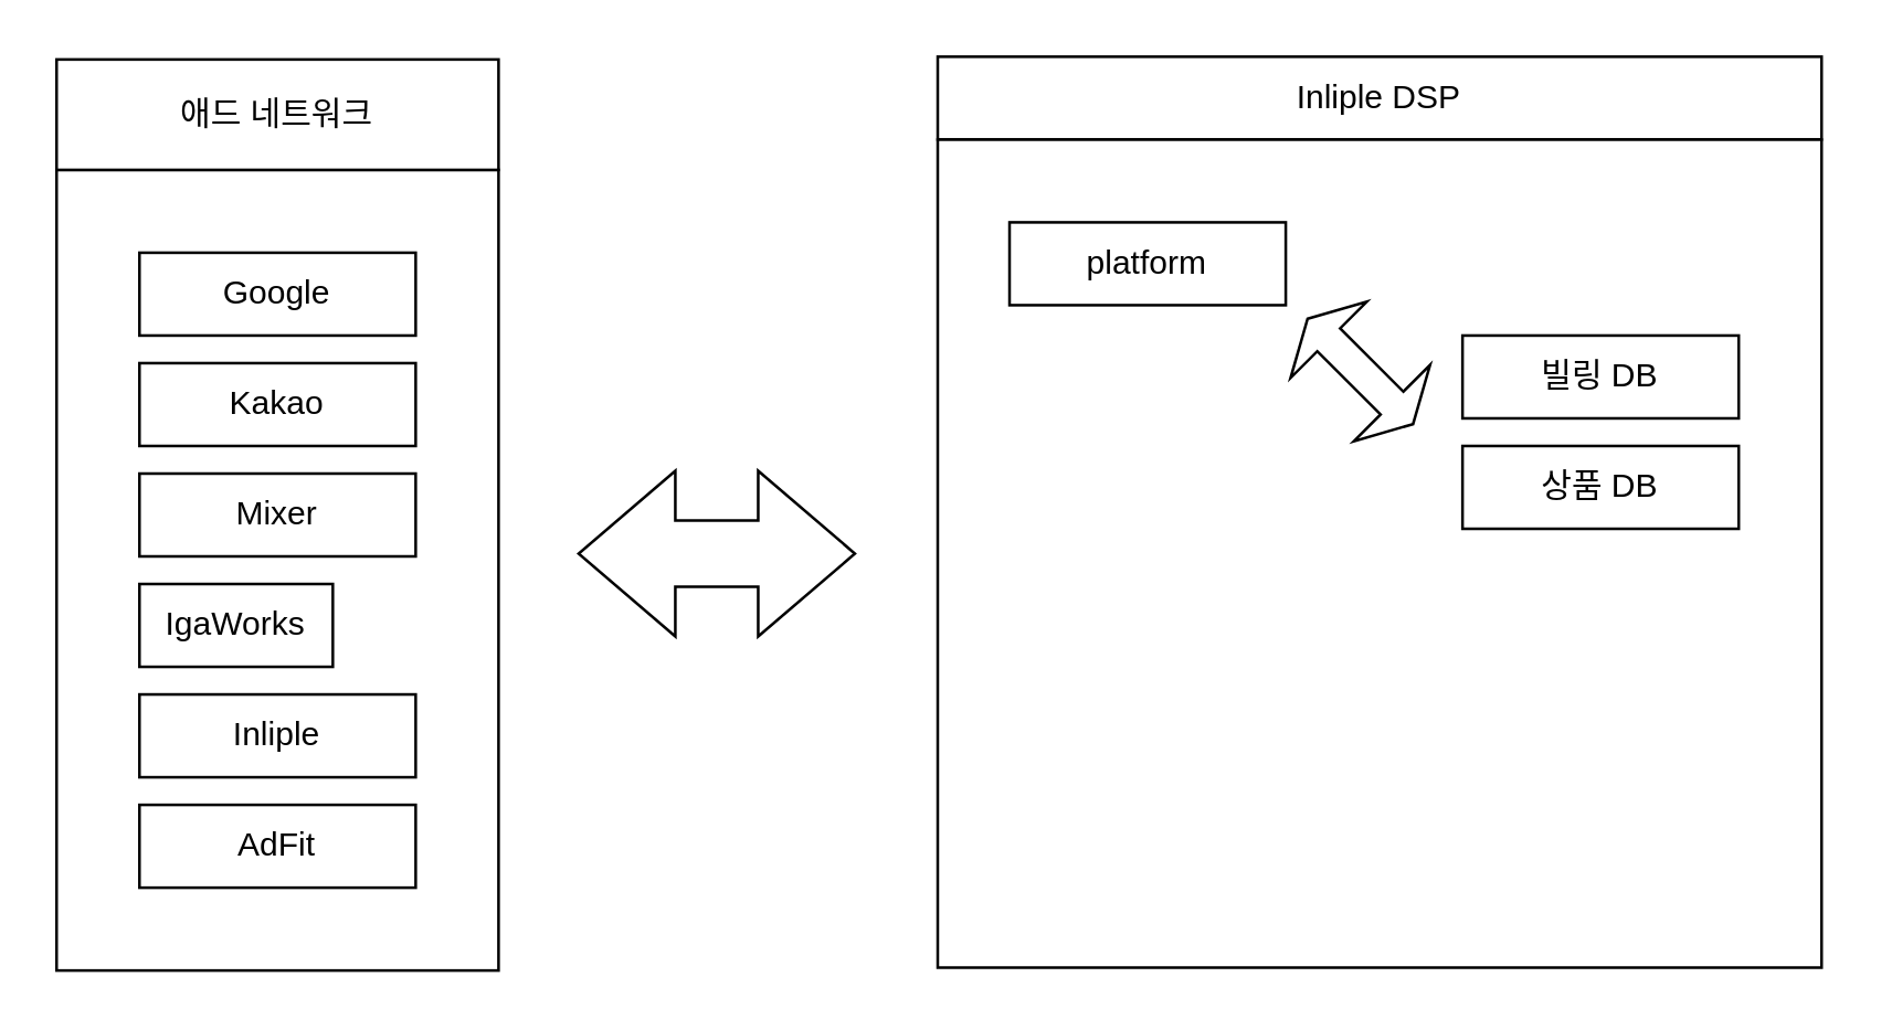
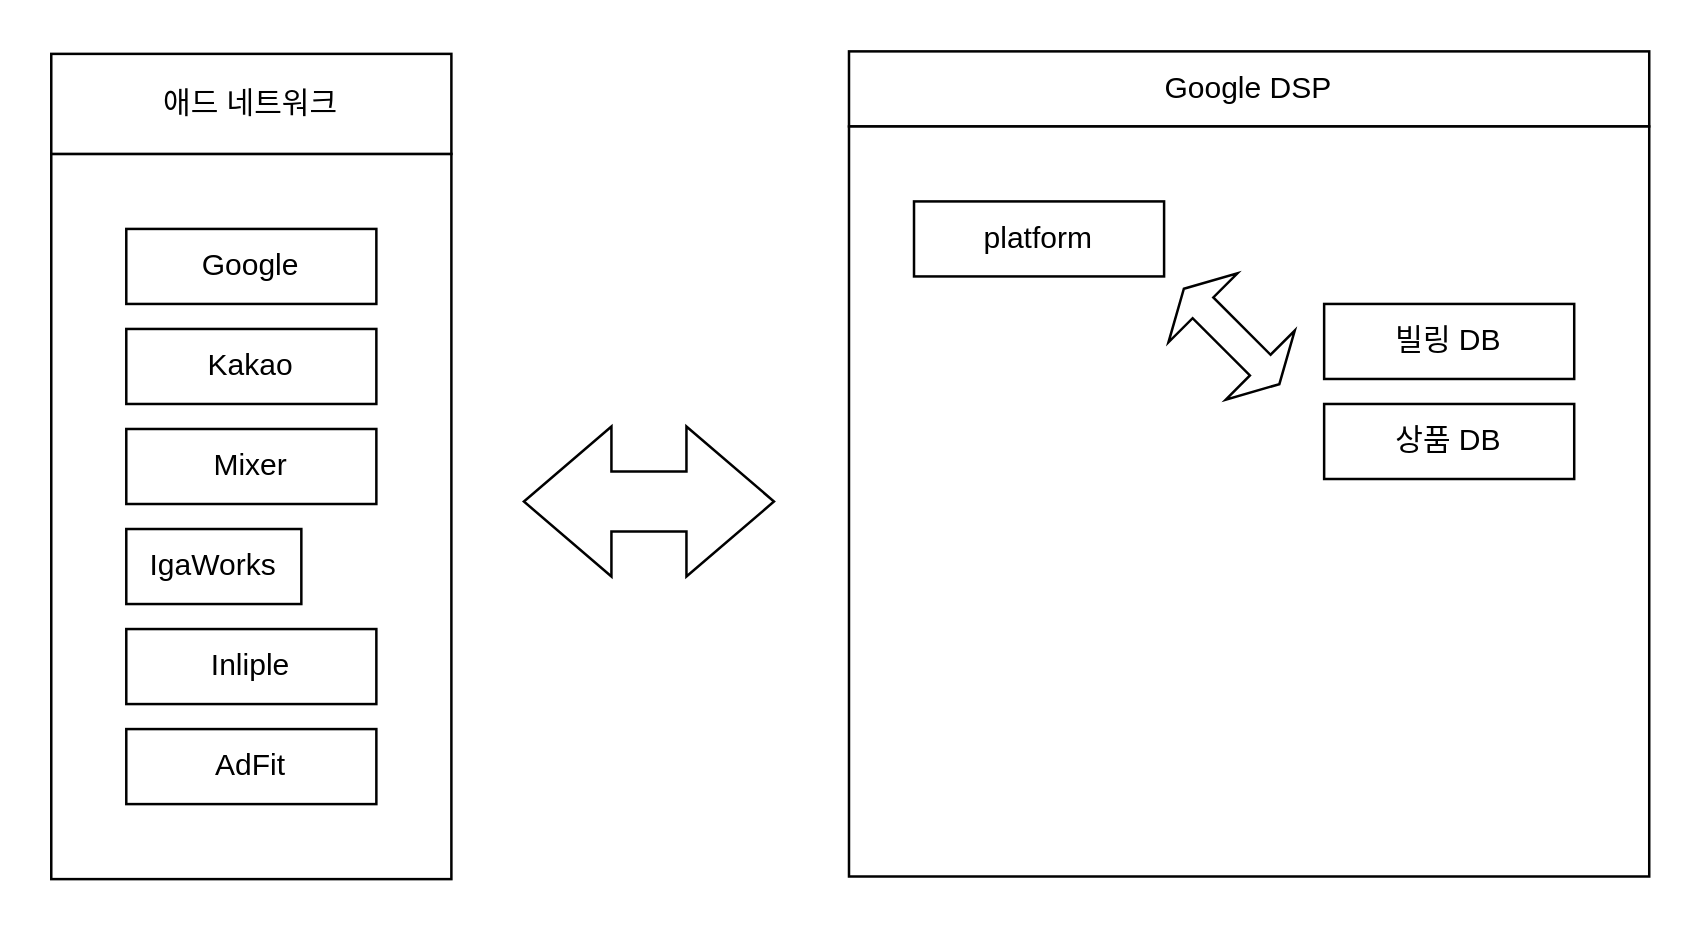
- <mxCell id="11" value="Inliple DSP" style="rounded=0;whiteSpace=wrap;html=1;" vertex="1" parent="1"><mxGeometry x="339" y="20" width="320" height="30" as="geometry" /></mxCell>
+ <mxCell id="11" value="Google DSP" style="rounded=0;whiteSpace=wrap;html=1;" vertex="1" parent="1"><mxGeometry x="339" y="20" width="320" height="30" as="geometry" /></mxCell>
